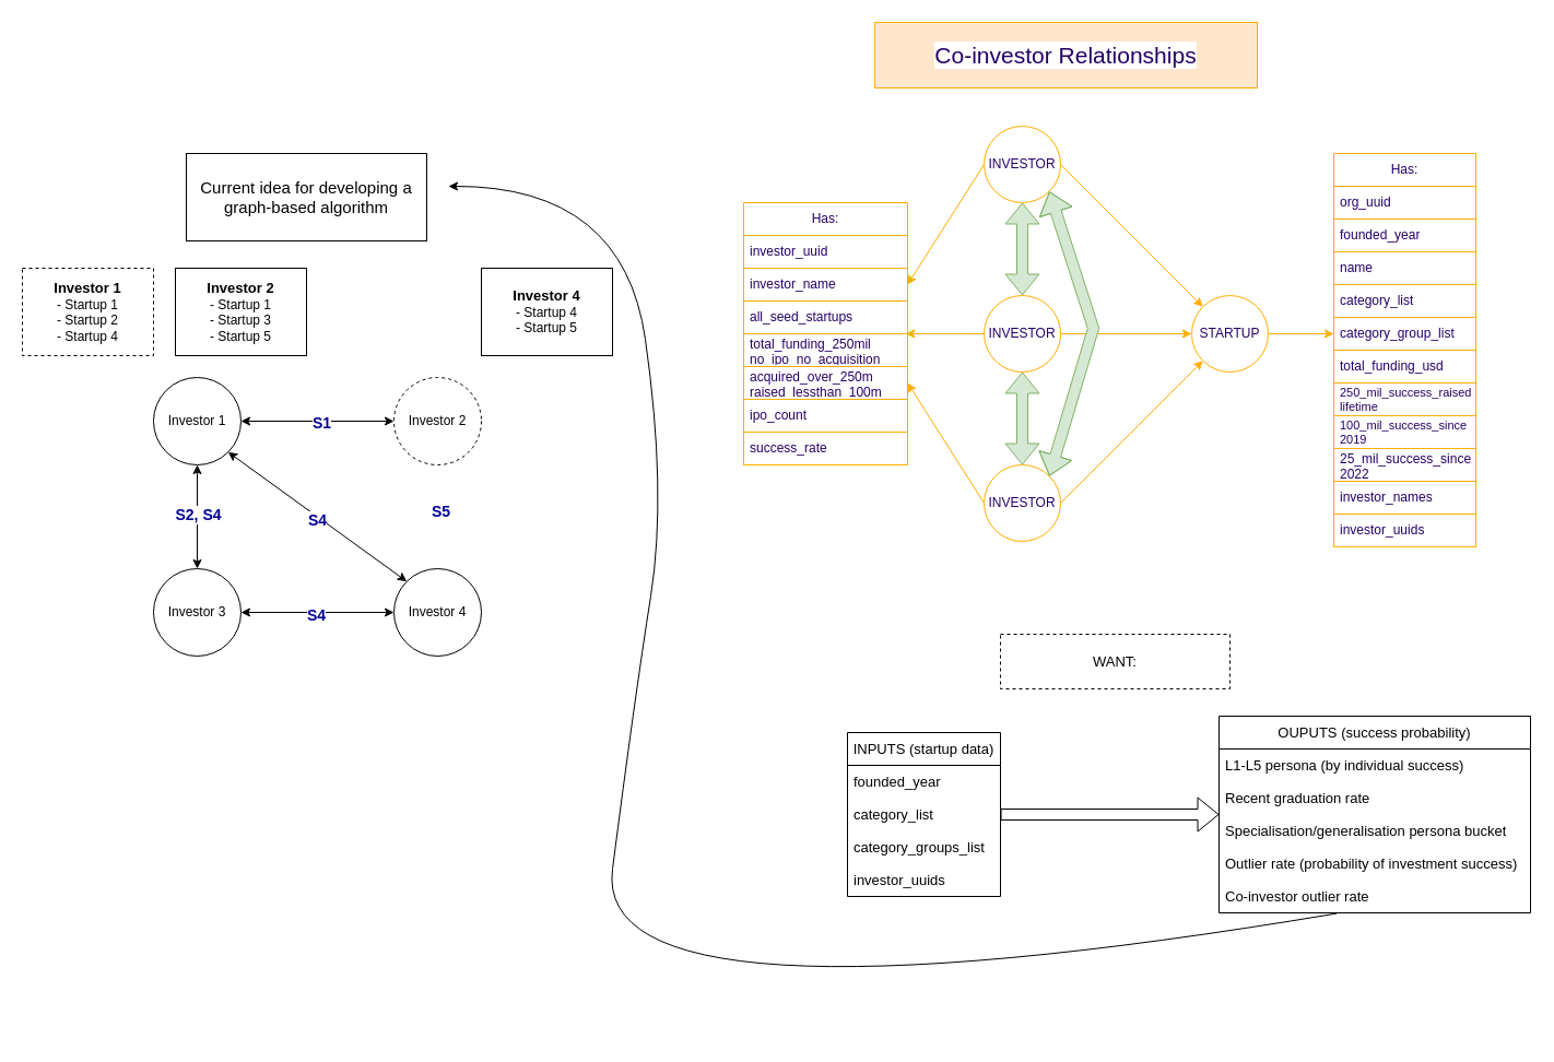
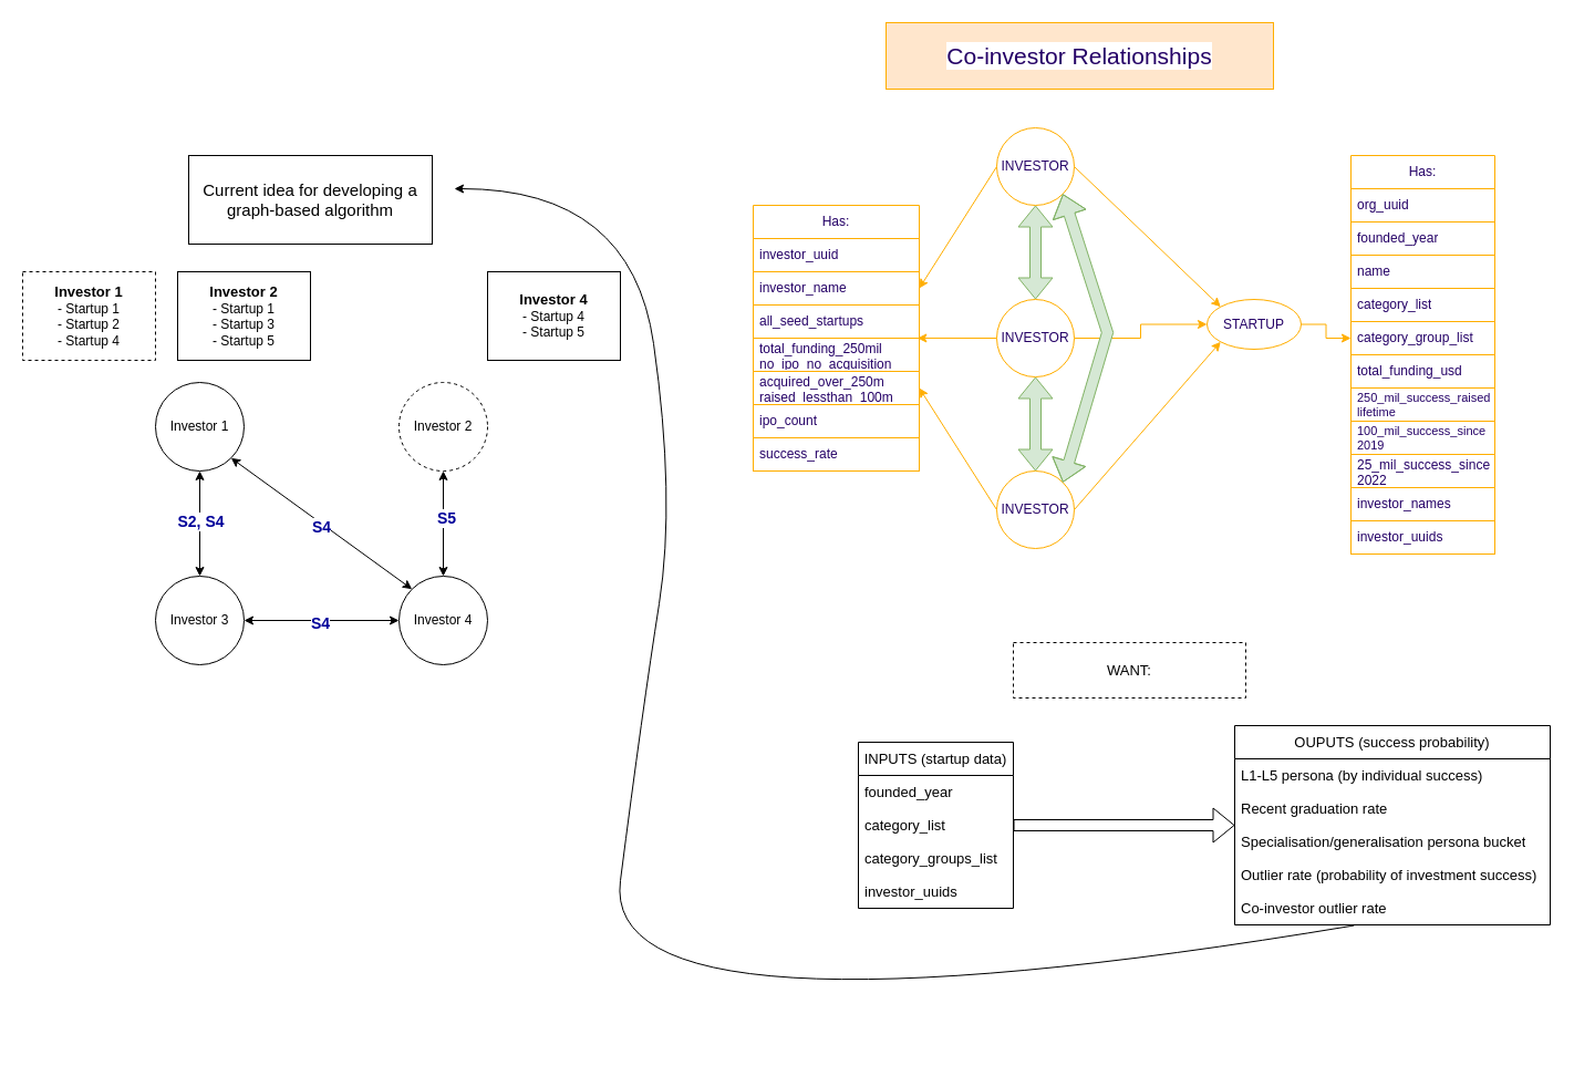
- <mxCell id="4" value="STARTUP" style="ellipse;whiteSpace=wrap;html=1;aspect=fixed;labelBackgroundColor=default;fontColor=#240066;strokeColor=#ffae00;" parent="1" vertex="1"><mxGeometry x="1090" y="270" width="70" height="70" as="geometry" /></mxCell>
+ <mxCell id="4" value="STARTUP" style="ellipse;whiteSpace=wrap;html=1;aspect=fixed;labelBackgroundColor=default;fontColor=#240066;strokeColor=#ffae00;" parent="1" vertex="1"><mxGeometry x="1090" y="270" width="85" height="45" as="geometry" /></mxCell>
- <mxCell id="54" value="" style="endArrow=classic;startArrow=classic;html=1;rounded=0;exitX=1;exitY=0.5;exitDx=0;exitDy=0;entryX=0;entryY=0.5;entryDx=0;entryDy=0;" parent="1" source="50" target="52" edge="1"><mxGeometry width="50" height="50" relative="1" as="geometry"><mxPoint x="530" y="540" as="sourcePoint" /><mxPoint x="580" y="490" as="targetPoint" /></mxGeometry></mxCell>
- <mxCell id="55" value="S1" style="edgeLabel;html=1;align=center;verticalAlign=middle;resizable=0;points=[];fontSize=14;fontStyle=1;fontColor=#000099;" parent="54" vertex="1" connectable="0"><mxGeometry x="0.036" y="-1" relative="1" as="geometry"><mxPoint as="offset" /></mxGeometry></mxCell>
+ <mxCell id="58" value="" style="endArrow=classic;startArrow=classic;html=1;rounded=0;exitX=0.5;exitY=0;exitDx=0;exitDy=0;entryX=0.5;entryY=1;entryDx=0;entryDy=0;" parent="1" source="53" target="52" edge="1"><mxGeometry width="50" height="50" relative="1" as="geometry"><mxPoint x="250" y="415" as="sourcePoint" /><mxPoint x="390" y="415" as="targetPoint" /></mxGeometry></mxCell>
